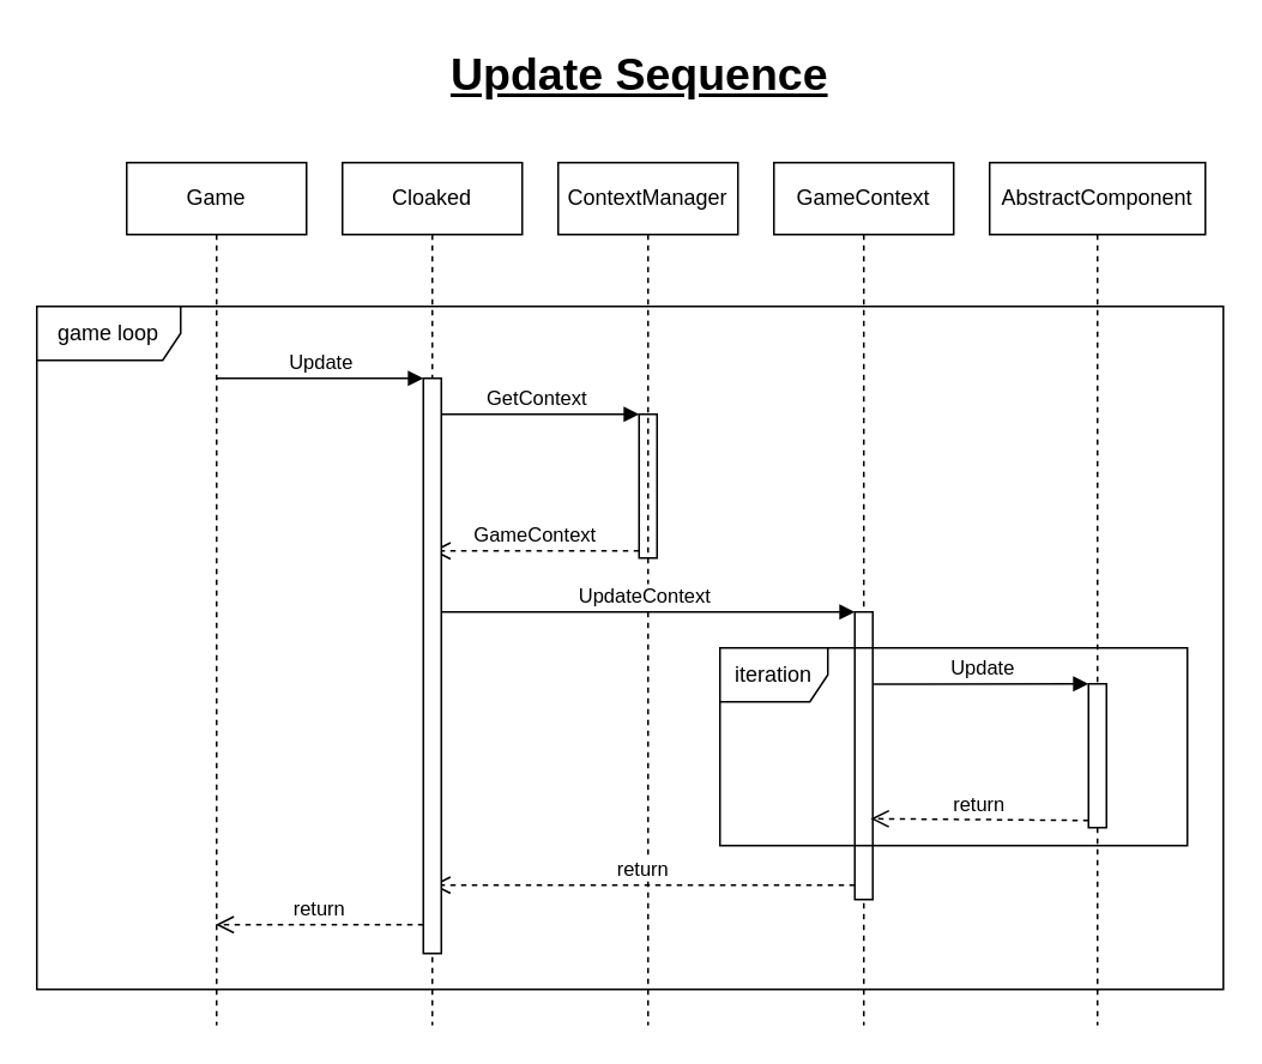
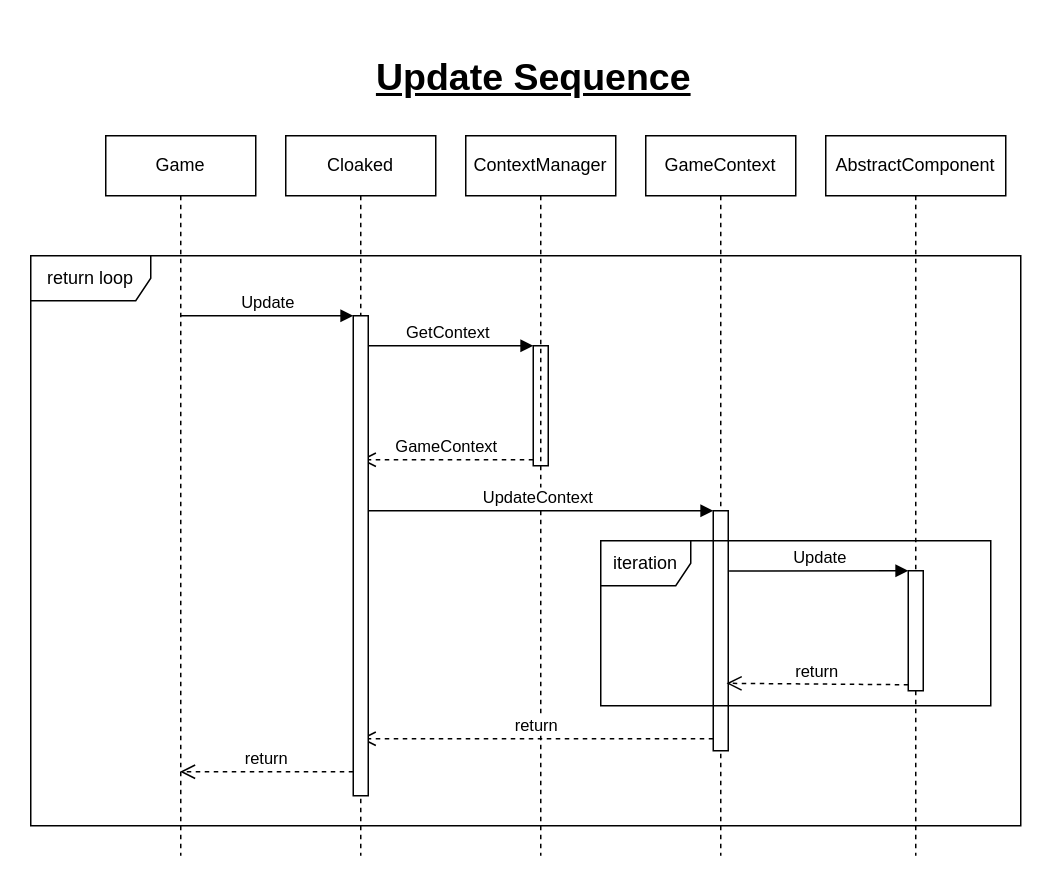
- <mxCell id="20" value="Update Sequence" style="text;html=1;align=center;verticalAlign=middle;resizable=0;points=[];autosize=1;fontSize=25;fontStyle=5" vertex="1" parent="1"><mxGeometry x="240" y="20" width="230" height="40" as="geometry" /></mxCell>
+ <mxCell id="20" value="Update Sequence" style="text;html=1;align=center;verticalAlign=middle;resizable=0;points=[];autosize=1;fontSize=25;fontStyle=5" vertex="1" parent="1"><mxGeometry x="240" y="30" width="230" height="40" as="geometry" /></mxCell>
- <mxCell id="21" value="game loop" style="shape=umlFrame;whiteSpace=wrap;html=1;width=80;height=30;" vertex="1" parent="1"><mxGeometry x="20" y="170" width="660" height="380" as="geometry" /></mxCell>
+ <mxCell id="21" value="return loop" style="shape=umlFrame;whiteSpace=wrap;html=1;width=80;height=30;" vertex="1" parent="1"><mxGeometry x="20" y="170" width="660" height="380" as="geometry" /></mxCell>
